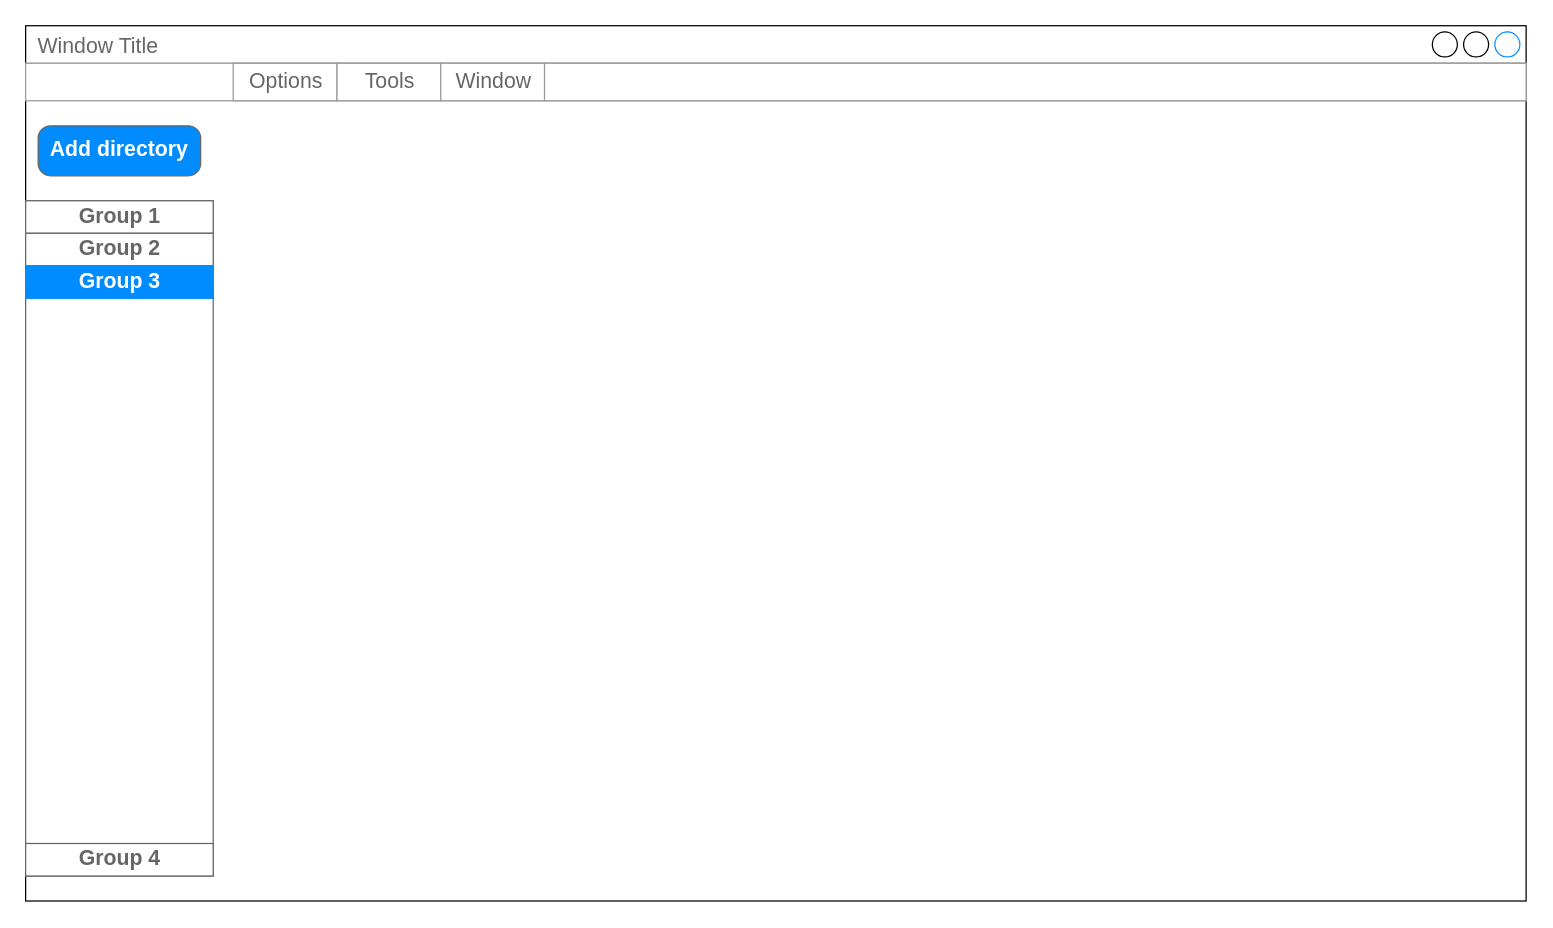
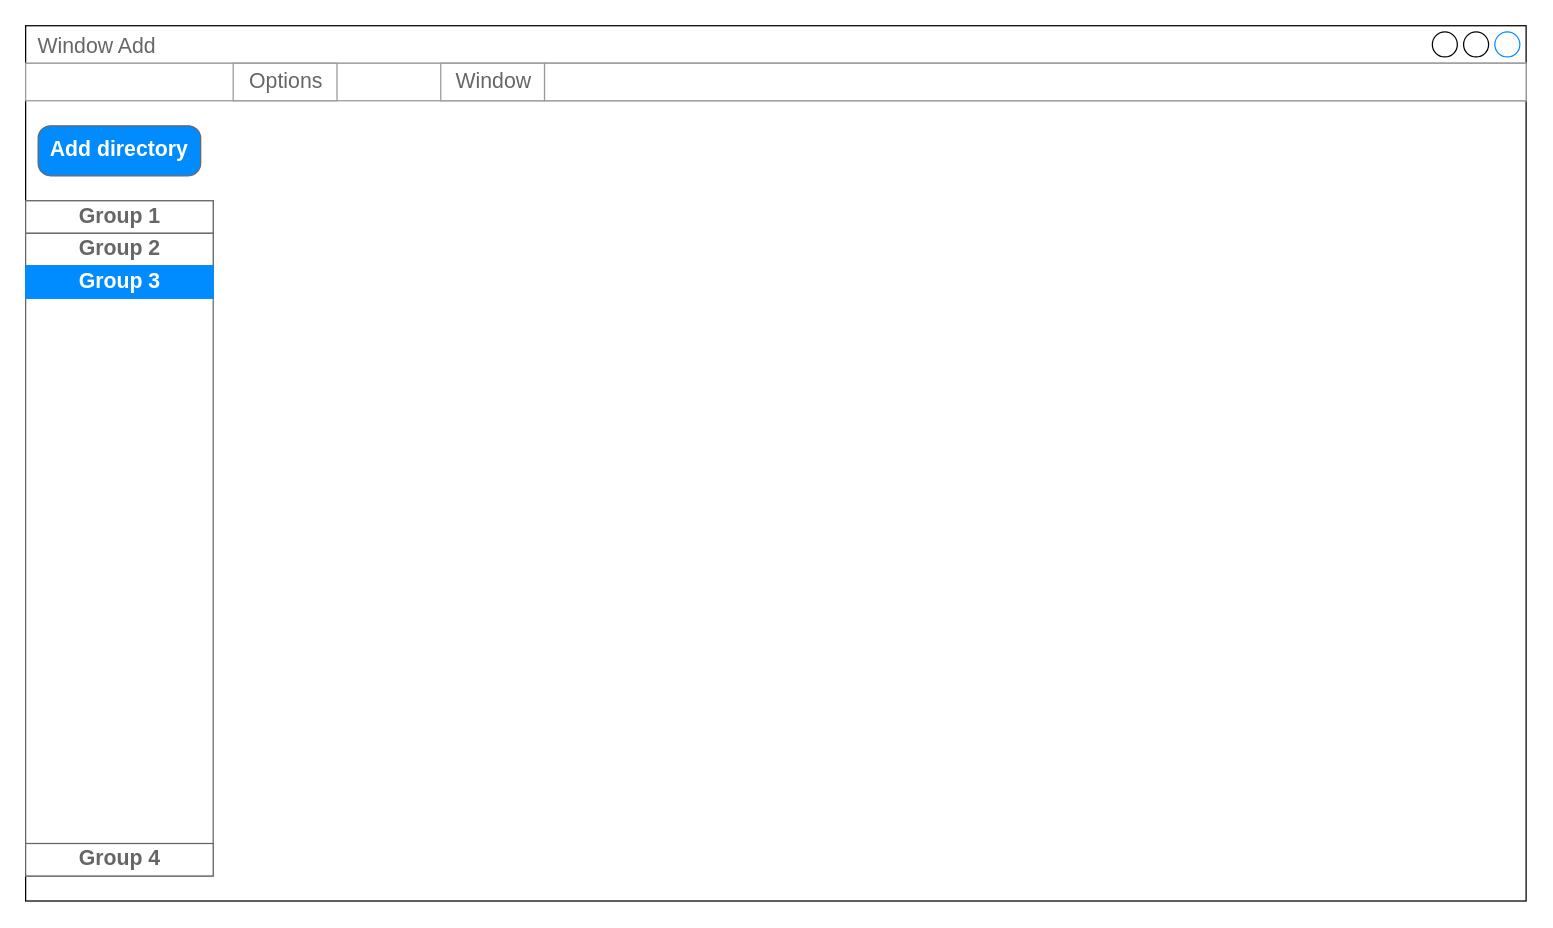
- <mxCell id="2" value="Window Title" style="strokeWidth=1;shadow=0;dashed=0;align=center;html=1;shape=mxgraph.mockup.containers.window;align=left;verticalAlign=top;spacingLeft=8;strokeColor2=#008cff;strokeColor3=#c4c4c4;fontColor=#666666;mainText=;fontSize=17;labelBackgroundColor=none;" vertex="1" parent="1"><mxGeometry x="20" y="20" width="1200" height="700" as="geometry" /></mxCell>
+ <mxCell id="2" value="Window Add" style="strokeWidth=1;shadow=0;dashed=0;align=center;html=1;shape=mxgraph.mockup.containers.window;align=left;verticalAlign=top;spacingLeft=8;strokeColor2=#008cff;strokeColor3=#c4c4c4;fontColor=#666666;mainText=;fontSize=17;labelBackgroundColor=none;" vertex="1" parent="1"><mxGeometry x="20" y="20" width="1200" height="700" as="geometry" /></mxCell>
- <mxCell id="11" value="Tools" style="strokeColor=inherit;fillColor=inherit;gradientColor=inherit;strokeWidth=1;shadow=0;dashed=0;align=center;html=1;shape=mxgraph.mockup.forms.rrect;rSize=0;fontSize=17;fontColor=#666666;" vertex="1" parent="9"><mxGeometry x="249" width="83" height="30" as="geometry" /></mxCell>
